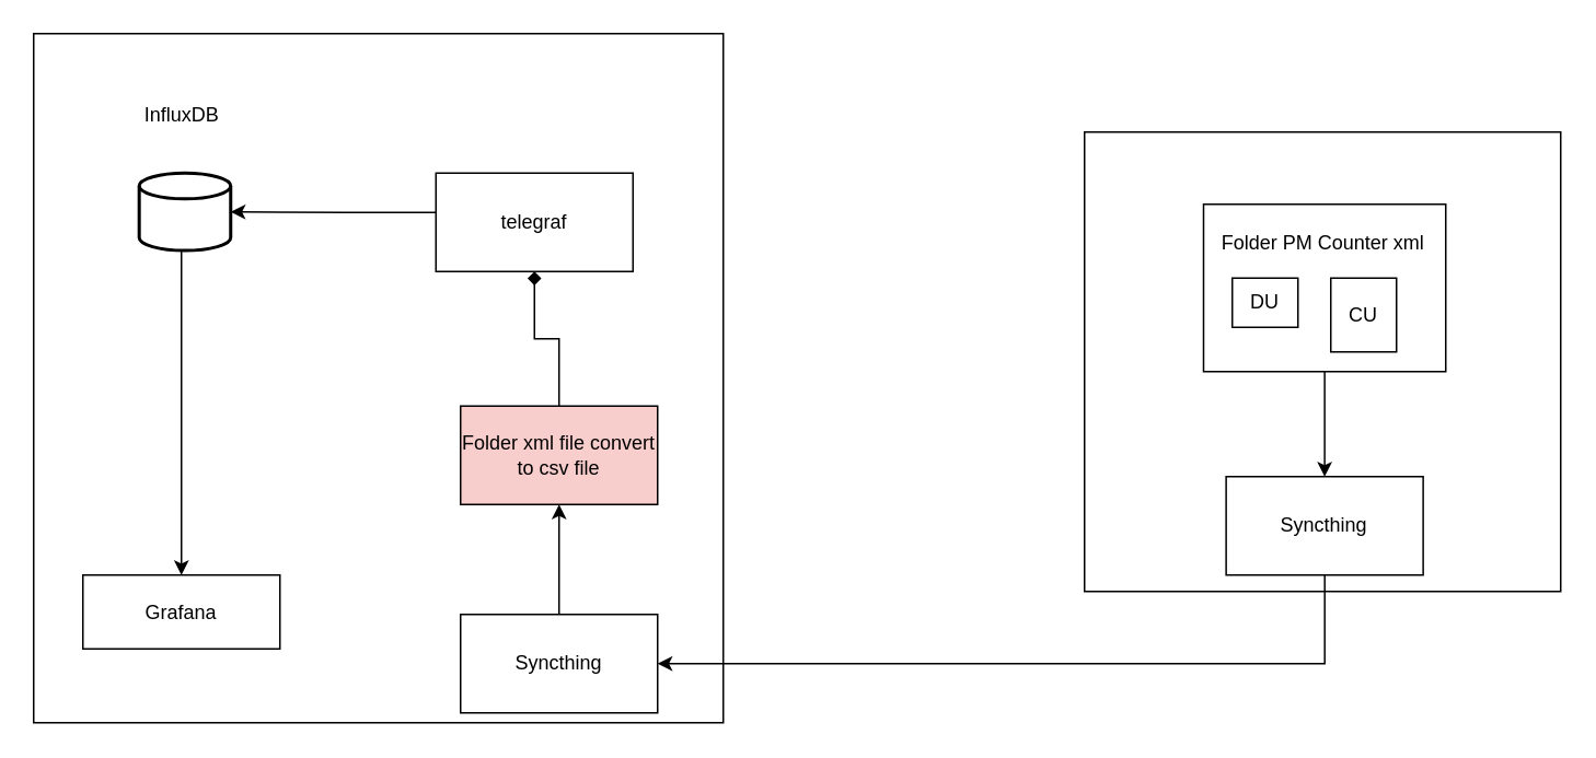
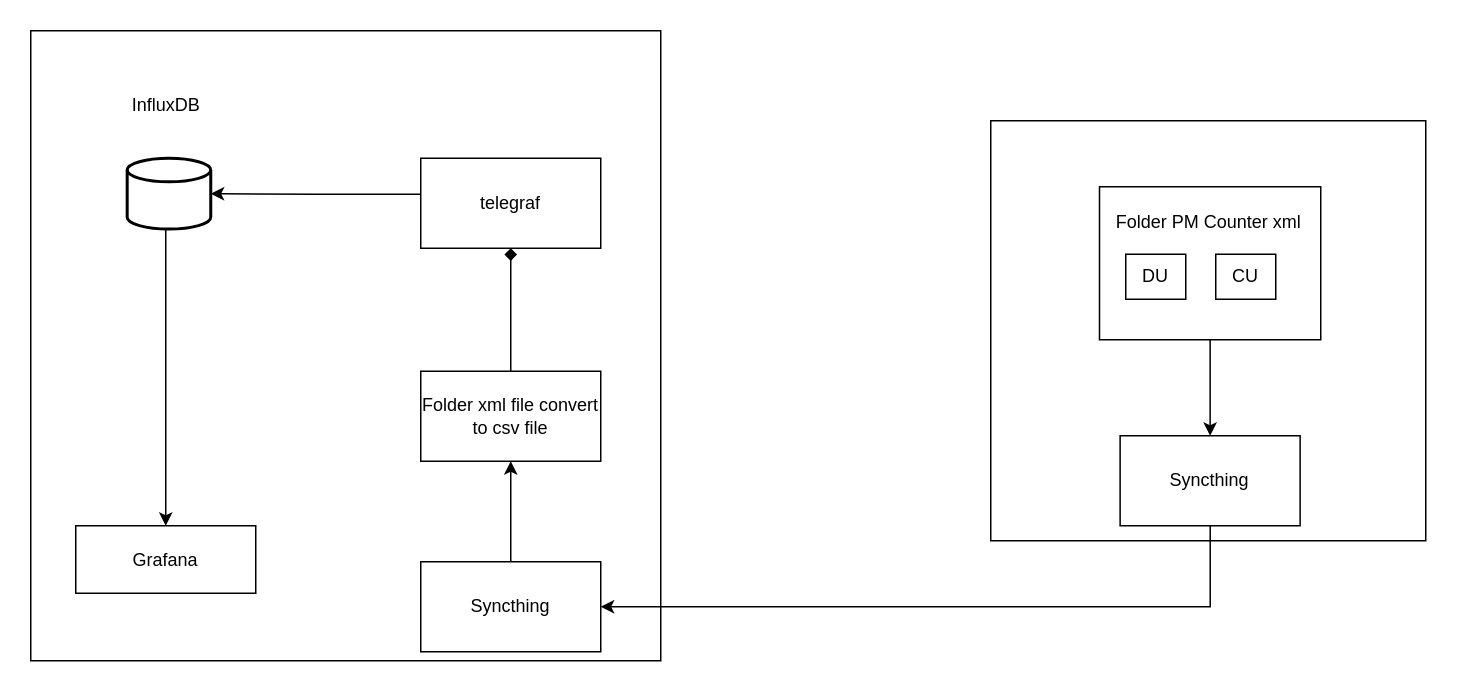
- <mxCell id="6" value="telegraf" style="rounded=0;whiteSpace=wrap;html=1;" parent="2" vertex="1"><mxGeometry x="235" y="85" width="120" height="60" as="geometry" /></mxCell>
+ <mxCell id="6" value="telegraf" style="rounded=0;whiteSpace=wrap;html=1;" parent="2" vertex="1"><mxGeometry x="250" y="85" width="120" height="60" as="geometry" /></mxCell>
- <mxCell id="21" value="CU" style="rounded=0;whiteSpace=wrap;html=1;" parent="17" vertex="1"><mxGeometry x="80" y="45" width="40" height="45" as="geometry" /></mxCell>
+ <mxCell id="21" value="CU" style="rounded=0;whiteSpace=wrap;html=1;" parent="17" vertex="1"><mxGeometry x="80" y="45" width="40" height="30" as="geometry" /></mxCell>
- <mxCell id="8" value="Folder xml file convert to csv file" style="rounded=0;whiteSpace=wrap;html=1;fillColor=#f8cecc;" parent="2" vertex="1"><mxGeometry x="250" y="227" width="120" height="60" as="geometry" /></mxCell>
+ <mxCell id="8" value="Folder xml file convert to csv file" style="rounded=0;whiteSpace=wrap;html=1;" parent="2" vertex="1"><mxGeometry x="250" y="227" width="120" height="60" as="geometry" /></mxCell>
